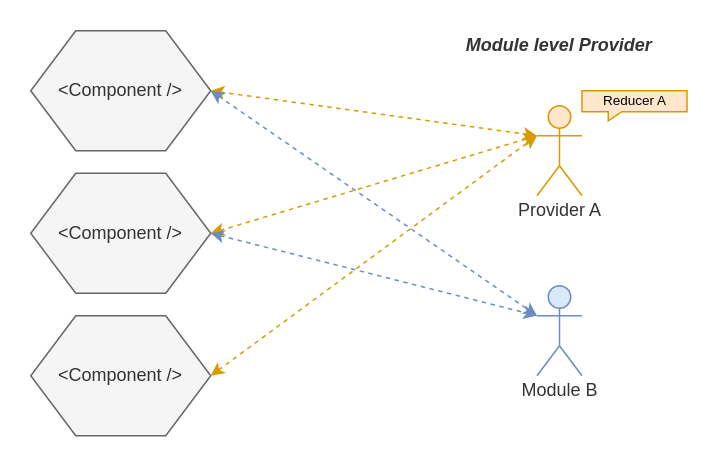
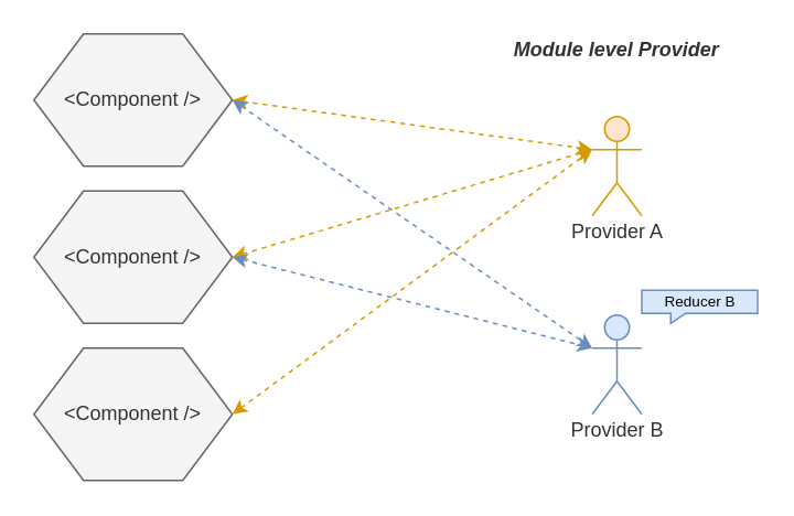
- <mxCell id="15" value="Reducer A" style="shape=callout;whiteSpace=wrap;html=1;perimeter=calloutPerimeter;fillColor=#ffe6cc;position2=0.25;size=6;position=0.25;strokeColor=#d79b00;fontSize=9;base=9;" vertex="1" parent="1"><mxGeometry x="387.5" y="60" width="70" height="20" as="geometry" /></mxCell>
+ <mxCell id="16" value="Reducer B" style="shape=callout;whiteSpace=wrap;html=1;perimeter=calloutPerimeter;fillColor=#dae8fc;position2=0.25;size=6;position=0.25;strokeColor=#6c8ebf;fontSize=9;base=9;" vertex="1" parent="1"><mxGeometry x="387.5" y="175" width="70" height="20" as="geometry" /></mxCell>
- <mxCell id="14" value="&lt;span style=&quot;font-style: normal&quot;&gt;Module B&lt;/span&gt;" style="text;html=1;strokeColor=none;fillColor=none;align=center;verticalAlign=middle;whiteSpace=wrap;rounded=0;fontStyle=2;fontColor=#333333;" vertex="1" parent="1"><mxGeometry x="338.5" y="250" width="68" height="20" as="geometry" /></mxCell>
+ <mxCell id="14" value="&lt;span style=&quot;font-style: normal&quot;&gt;Provider B&lt;/span&gt;" style="text;html=1;strokeColor=none;fillColor=none;align=center;verticalAlign=middle;whiteSpace=wrap;rounded=0;fontStyle=2;fontColor=#333333;" vertex="1" parent="1"><mxGeometry x="338.5" y="250" width="68" height="20" as="geometry" /></mxCell>
